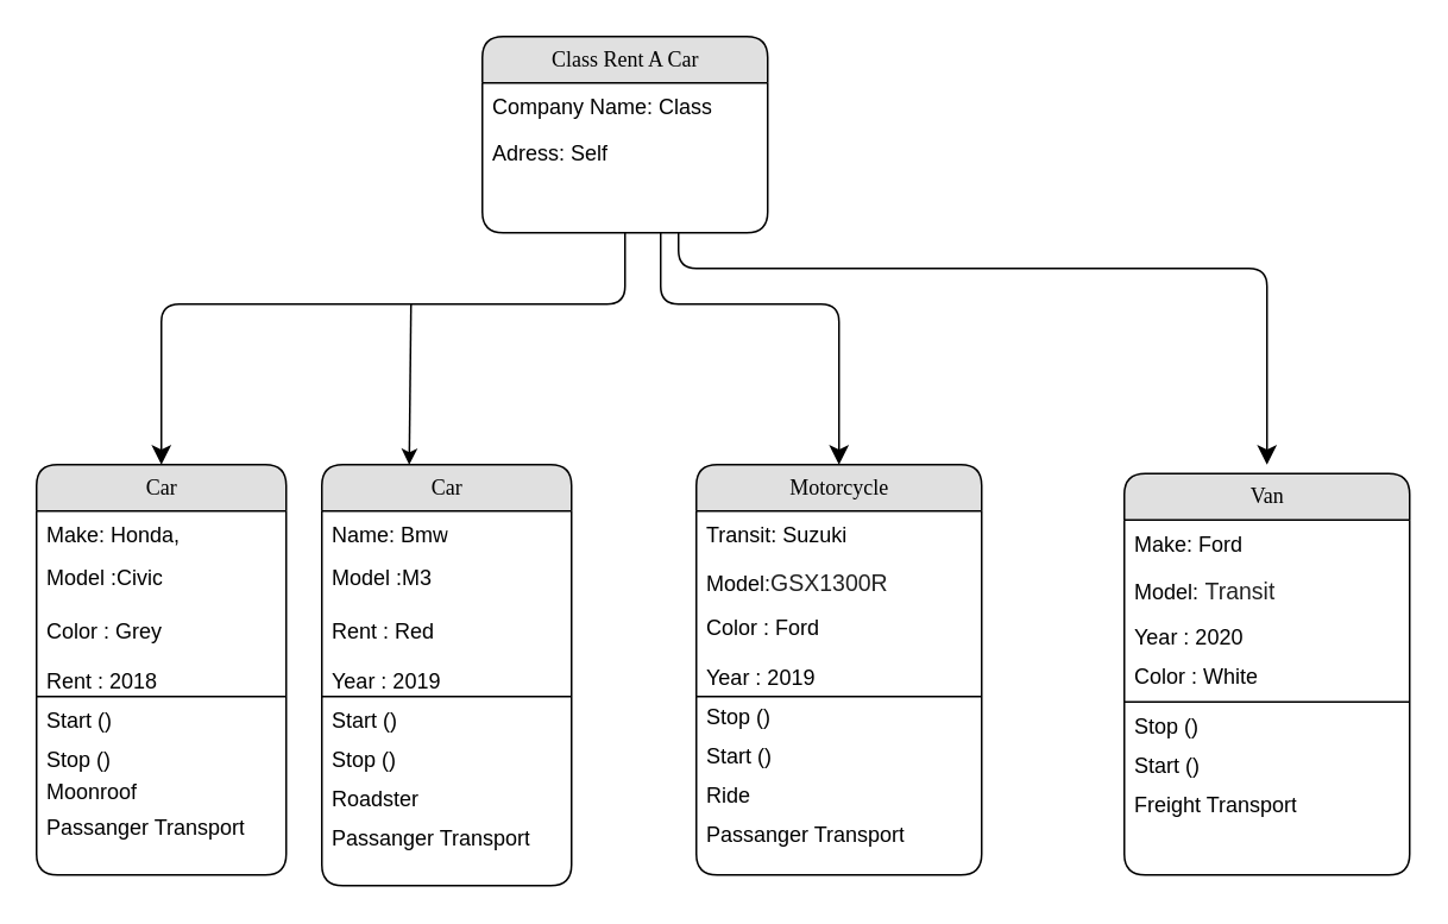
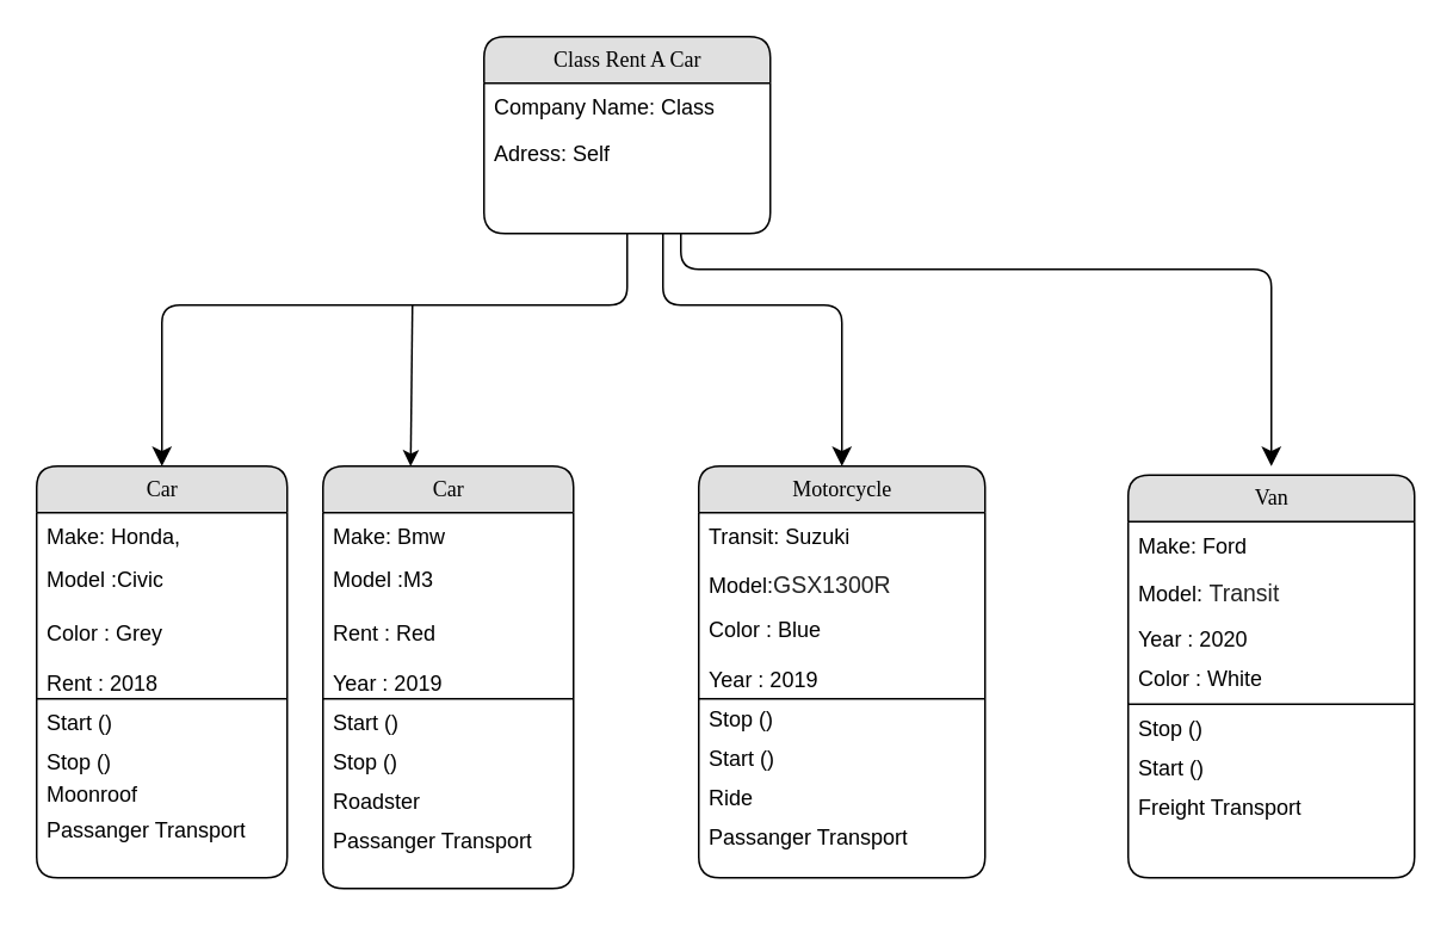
- <mxCell id="18" value="Name: Bmw" style="text;html=1;strokeColor=none;fillColor=none;spacingLeft=4;spacingRight=4;whiteSpace=wrap;overflow=hidden;rotatable=0;points=[[0,0.5],[1,0.5]];portConstraint=eastwest;" vertex="1" parent="17"><mxGeometry y="26" width="140" height="24" as="geometry" /></mxCell>
+ <mxCell id="18" value="Make: Bmw" style="text;html=1;strokeColor=none;fillColor=none;spacingLeft=4;spacingRight=4;whiteSpace=wrap;overflow=hidden;rotatable=0;points=[[0,0.5],[1,0.5]];portConstraint=eastwest;" vertex="1" parent="17"><mxGeometry y="26" width="140" height="24" as="geometry" /></mxCell>
- <mxCell id="31" value="Color : Ford" style="text;html=1;strokeColor=none;fillColor=none;spacingLeft=4;spacingRight=4;whiteSpace=wrap;overflow=hidden;rotatable=0;points=[[0,0.5],[1,0.5]];portConstraint=eastwest;" vertex="1" parent="28"><mxGeometry y="78" width="160" height="28" as="geometry" /></mxCell>
+ <mxCell id="31" value="Color : Blue" style="text;html=1;strokeColor=none;fillColor=none;spacingLeft=4;spacingRight=4;whiteSpace=wrap;overflow=hidden;rotatable=0;points=[[0,0.5],[1,0.5]];portConstraint=eastwest;" vertex="1" parent="28"><mxGeometry y="78" width="160" height="28" as="geometry" /></mxCell>
